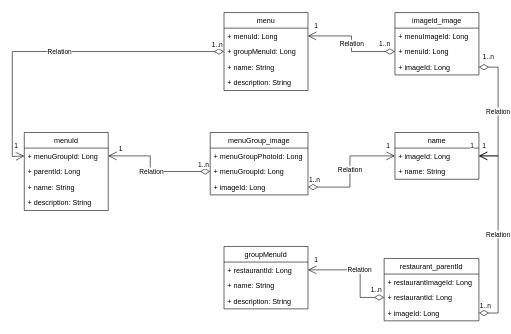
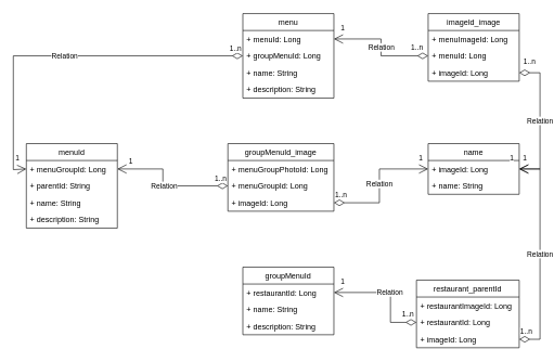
- <mxCell id="10" value="menuGroup_image" style="swimlane;fontStyle=0;childLayout=stackLayout;horizontal=1;startSize=26;fillColor=none;horizontalStack=0;resizeParent=1;resizeParentMax=0;resizeLast=0;collapsible=1;marginBottom=0;" vertex="1" parent="1"><mxGeometry x="350" y="220" width="163" height="104" as="geometry" /></mxCell>
+ <mxCell id="10" value="groupMenuId_image" style="swimlane;fontStyle=0;childLayout=stackLayout;horizontal=1;startSize=26;fillColor=none;horizontalStack=0;resizeParent=1;resizeParentMax=0;resizeLast=0;collapsible=1;marginBottom=0;" vertex="1" parent="1"><mxGeometry x="350" y="220" width="163" height="104" as="geometry" /></mxCell>
- <mxCell id="4" value="+ parentId: Long" style="text;strokeColor=none;fillColor=none;align=left;verticalAlign=top;spacingLeft=4;spacingRight=4;overflow=hidden;rotatable=0;points=[[0,0.5],[1,0.5]];portConstraint=eastwest;" vertex="1" parent="2"><mxGeometry y="52" width="140" height="26" as="geometry" /></mxCell>
+ <mxCell id="4" value="+ parentId: String" style="text;strokeColor=none;fillColor=none;align=left;verticalAlign=top;spacingLeft=4;spacingRight=4;overflow=hidden;rotatable=0;points=[[0,0.5],[1,0.5]];portConstraint=eastwest;" vertex="1" parent="2"><mxGeometry y="52" width="140" height="26" as="geometry" /></mxCell>
